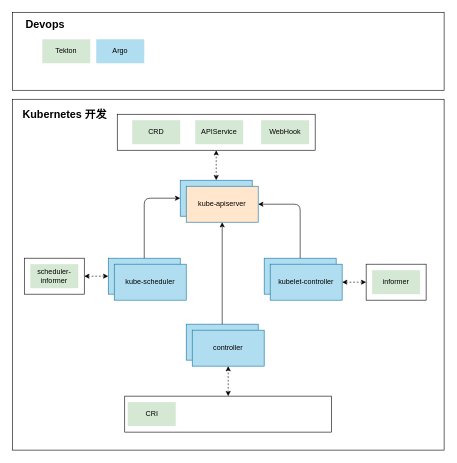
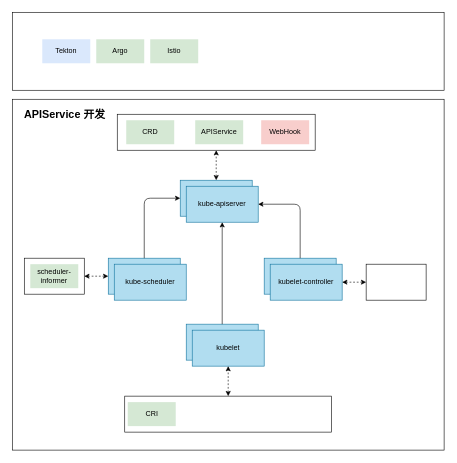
- <mxCell id="30" value="&lt;span style=&quot;font-size: 18px&quot;&gt;&lt;b&gt;Devops&lt;/b&gt;&lt;/span&gt;" style="text;html=1;strokeColor=none;fillColor=none;align=center;verticalAlign=middle;whiteSpace=wrap;rounded=0;" parent="1" vertex="1"><mxGeometry x="40" y="30" width="70" height="20" as="geometry" /></mxCell>
- <mxCell id="31" value="Tekton" style="rounded=0;whiteSpace=wrap;html=1;fillColor=#d5e8d4;strokeColor=none;" parent="1" vertex="1"><mxGeometry x="70" y="65" width="80" height="40" as="geometry" /></mxCell>
+ <mxCell id="31" value="Tekton" style="rounded=0;whiteSpace=wrap;html=1;fillColor=#dae8fc;strokeColor=none;" parent="1" vertex="1"><mxGeometry x="70" y="65" width="80" height="40" as="geometry" /></mxCell>
- <mxCell id="32" value="Argo" style="rounded=0;whiteSpace=wrap;html=1;fillColor=#b1ddf0;strokeColor=none;" parent="1" vertex="1"><mxGeometry x="160" y="65" width="80" height="40" as="geometry" /></mxCell>
+ <mxCell id="32" value="Argo" style="rounded=0;whiteSpace=wrap;html=1;fillColor=#d5e8d4;strokeColor=none;" parent="1" vertex="1"><mxGeometry x="160" y="65" width="80" height="40" as="geometry" /></mxCell>
+ <mxCell id="33" value="Istio" style="rounded=0;whiteSpace=wrap;html=1;fillColor=#d5e8d4;strokeColor=none;" parent="1" vertex="1"><mxGeometry x="250" y="65" width="80" height="40" as="geometry" /></mxCell>
- <mxCell id="28" value="&lt;b&gt;&lt;font style=&quot;font-size: 18px&quot;&gt;Kubernetes 开发&lt;/font&gt;&lt;/b&gt;" style="text;html=1;strokeColor=none;fillColor=none;align=center;verticalAlign=middle;whiteSpace=wrap;rounded=0;" parent="1" vertex="1"><mxGeometry x="35" y="180" width="145" height="20" as="geometry" /></mxCell>
+ <mxCell id="28" value="&lt;b&gt;&lt;font style=&quot;font-size: 18px&quot;&gt;APIService 开发&lt;/font&gt;&lt;/b&gt;" style="text;html=1;strokeColor=none;fillColor=none;align=center;verticalAlign=middle;whiteSpace=wrap;rounded=0;" parent="1" vertex="1"><mxGeometry x="35" y="180" width="145" height="20" as="geometry" /></mxCell>
- <mxCell id="7" value="CRD" style="rounded=0;whiteSpace=wrap;html=1;fillColor=#d5e8d4;strokeColor=none;" parent="1" vertex="1"><mxGeometry x="220" y="200" width="80" height="40" as="geometry" /></mxCell>
+ <mxCell id="7" value="CRD" style="rounded=0;whiteSpace=wrap;html=1;fillColor=#d5e8d4;strokeColor=none;" parent="1" vertex="1"><mxGeometry x="210" y="200" width="80" height="40" as="geometry" /></mxCell>
- <mxCell id="8" value="WebHook" style="rounded=0;whiteSpace=wrap;html=1;fillColor=#d5e8d4;strokeColor=none;" parent="1" vertex="1"><mxGeometry x="435" y="200" width="80" height="40" as="geometry" /></mxCell>
+ <mxCell id="8" value="WebHook" style="rounded=0;whiteSpace=wrap;html=1;fillColor=#f8cecc;strokeColor=none;" parent="1" vertex="1"><mxGeometry x="435" y="200" width="80" height="40" as="geometry" /></mxCell>
- <mxCell id="14" value="kube-apiserver" style="rounded=0;whiteSpace=wrap;html=1;fillColor=#ffe6cc;strokeColor=#10739e;" parent="1" vertex="1"><mxGeometry x="310" y="310" width="120" height="60" as="geometry" /></mxCell>
+ <mxCell id="14" value="kube-apiserver" style="rounded=0;whiteSpace=wrap;html=1;fillColor=#b1ddf0;strokeColor=#10739e;" parent="1" vertex="1"><mxGeometry x="310" y="310" width="120" height="60" as="geometry" /></mxCell>
- <mxCell id="11" value="informer" style="rounded=0;whiteSpace=wrap;html=1;fillColor=#d5e8d4;strokeColor=none;" parent="1" vertex="1"><mxGeometry x="620" y="450" width="80" height="40" as="geometry" /></mxCell>
- <mxCell id="20" value="controller" style="rounded=0;whiteSpace=wrap;html=1;fillColor=#b1ddf0;strokeColor=#10739e;" parent="1" vertex="1"><mxGeometry x="320" y="550" width="120" height="60" as="geometry" /></mxCell>
+ <mxCell id="20" value="kubelet" style="rounded=0;whiteSpace=wrap;html=1;fillColor=#b1ddf0;strokeColor=#10739e;" parent="1" vertex="1"><mxGeometry x="320" y="550" width="120" height="60" as="geometry" /></mxCell>
